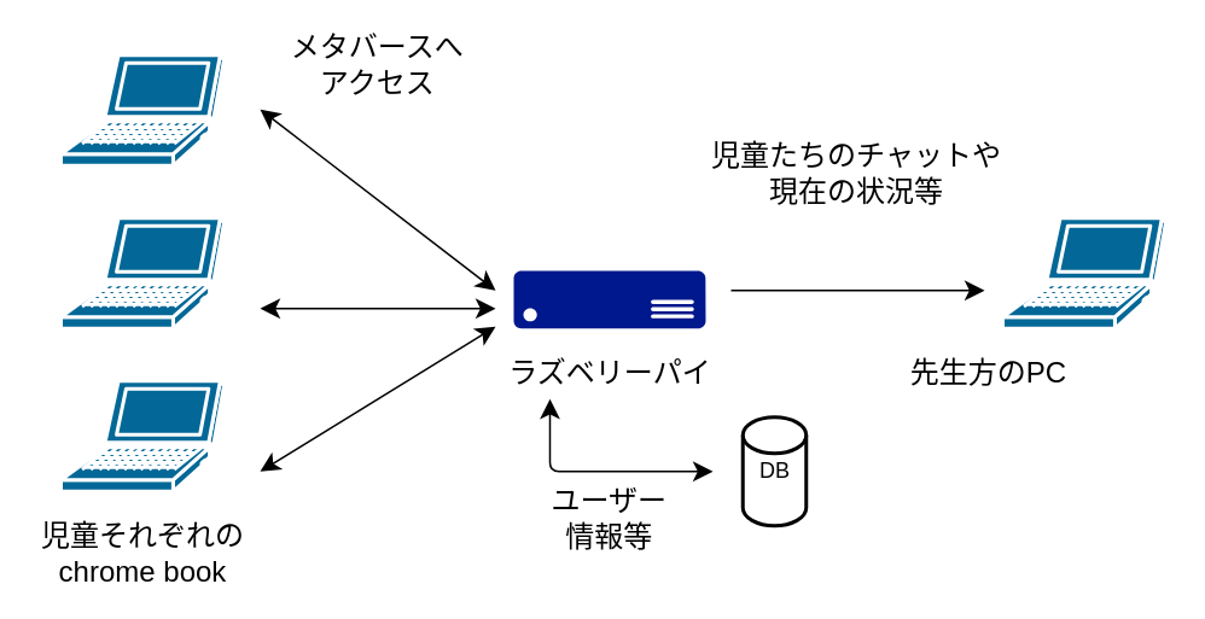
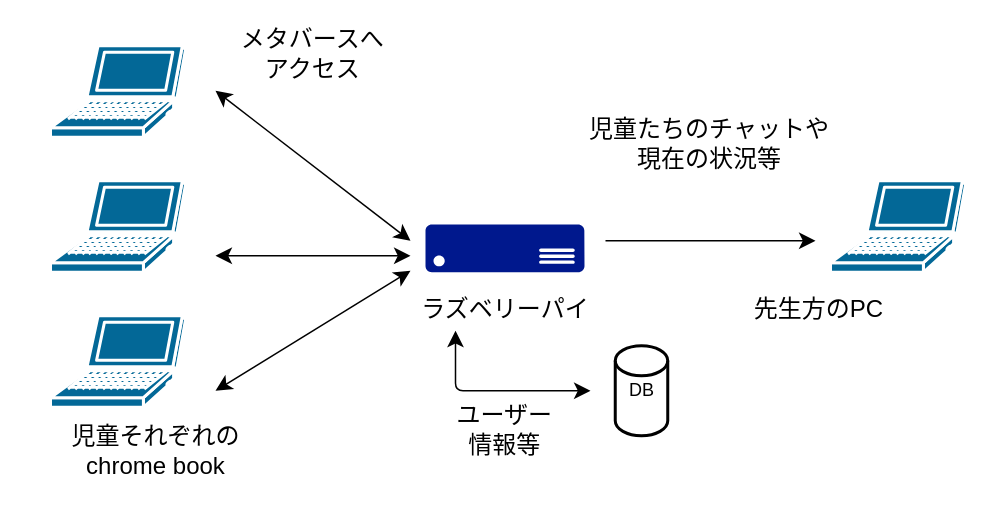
- <mxCell id="5" value="&lt;div&gt;児童それぞれの&lt;/div&gt;chrome book" style="text;strokeColor=none;fillColor=none;html=1;align=center;verticalAlign=middle;whiteSpace=wrap;rounded=0;fontSize=16;" vertex="1" parent="1"><mxGeometry x="20.5" y="290" width="115" height="30" as="geometry" /></mxCell>
+ <mxCell id="5" value="&lt;div&gt;児童それぞれの&lt;/div&gt;chrome book" style="text;strokeColor=none;fillColor=none;html=1;align=center;verticalAlign=middle;whiteSpace=wrap;rounded=0;fontSize=16;" vertex="1" parent="1"><mxGeometry x="45.5" y="285" width="115" height="30" as="geometry" /></mxCell>
